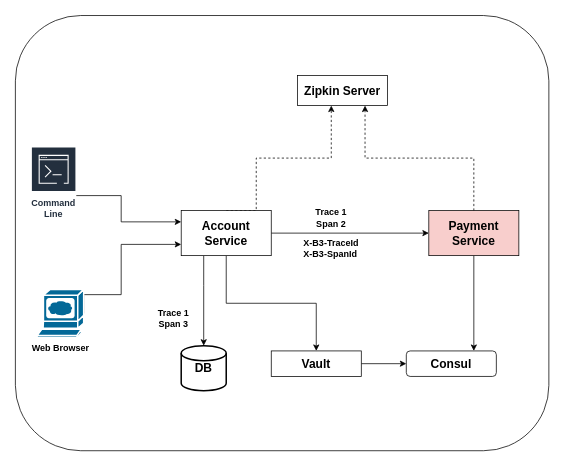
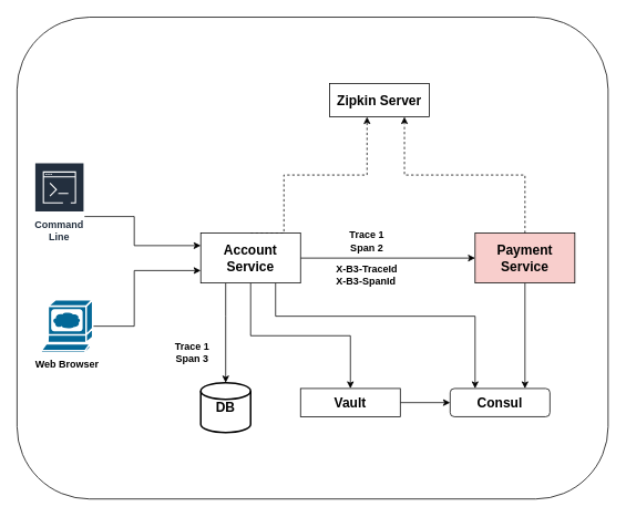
+ <mxCell id="6" style="edgeStyle=orthogonalEdgeStyle;rounded=0;orthogonalLoop=1;jettySize=auto;html=1;exitX=0.75;exitY=1;exitDx=0;exitDy=0;entryX=0.25;entryY=0;entryDx=0;entryDy=0;" parent="1" source="8" target="21" edge="1"><mxGeometry relative="1" as="geometry"><Array as="points"><mxPoint x="331" y="380" /><mxPoint x="571" y="380" /></Array></mxGeometry></mxCell>
- <mxCell id="13" value="&lt;b&gt;Web Browser&lt;/b&gt;" style="shape=mxgraph.cisco.computers_and_peripherals.web_browser;html=1;dashed=0;fillColor=#036897;strokeColor=#ffffff;strokeWidth=2;verticalLabelPosition=bottom;verticalAlign=top" parent="1" vertex="1"><mxGeometry x="49" y="385" width="62" height="64" as="geometry" /></mxCell>
+ <mxCell id="13" value="&lt;b&gt;Web Browser&lt;/b&gt;" style="shape=mxgraph.cisco.computers_and_peripherals.web_browser;html=1;dashed=0;fillColor=#036897;strokeColor=#ffffff;strokeWidth=2;verticalLabelPosition=bottom;verticalAlign=top" parent="1" vertex="1"><mxGeometry x="49" y="360" width="62" height="64" as="geometry" /></mxCell>
